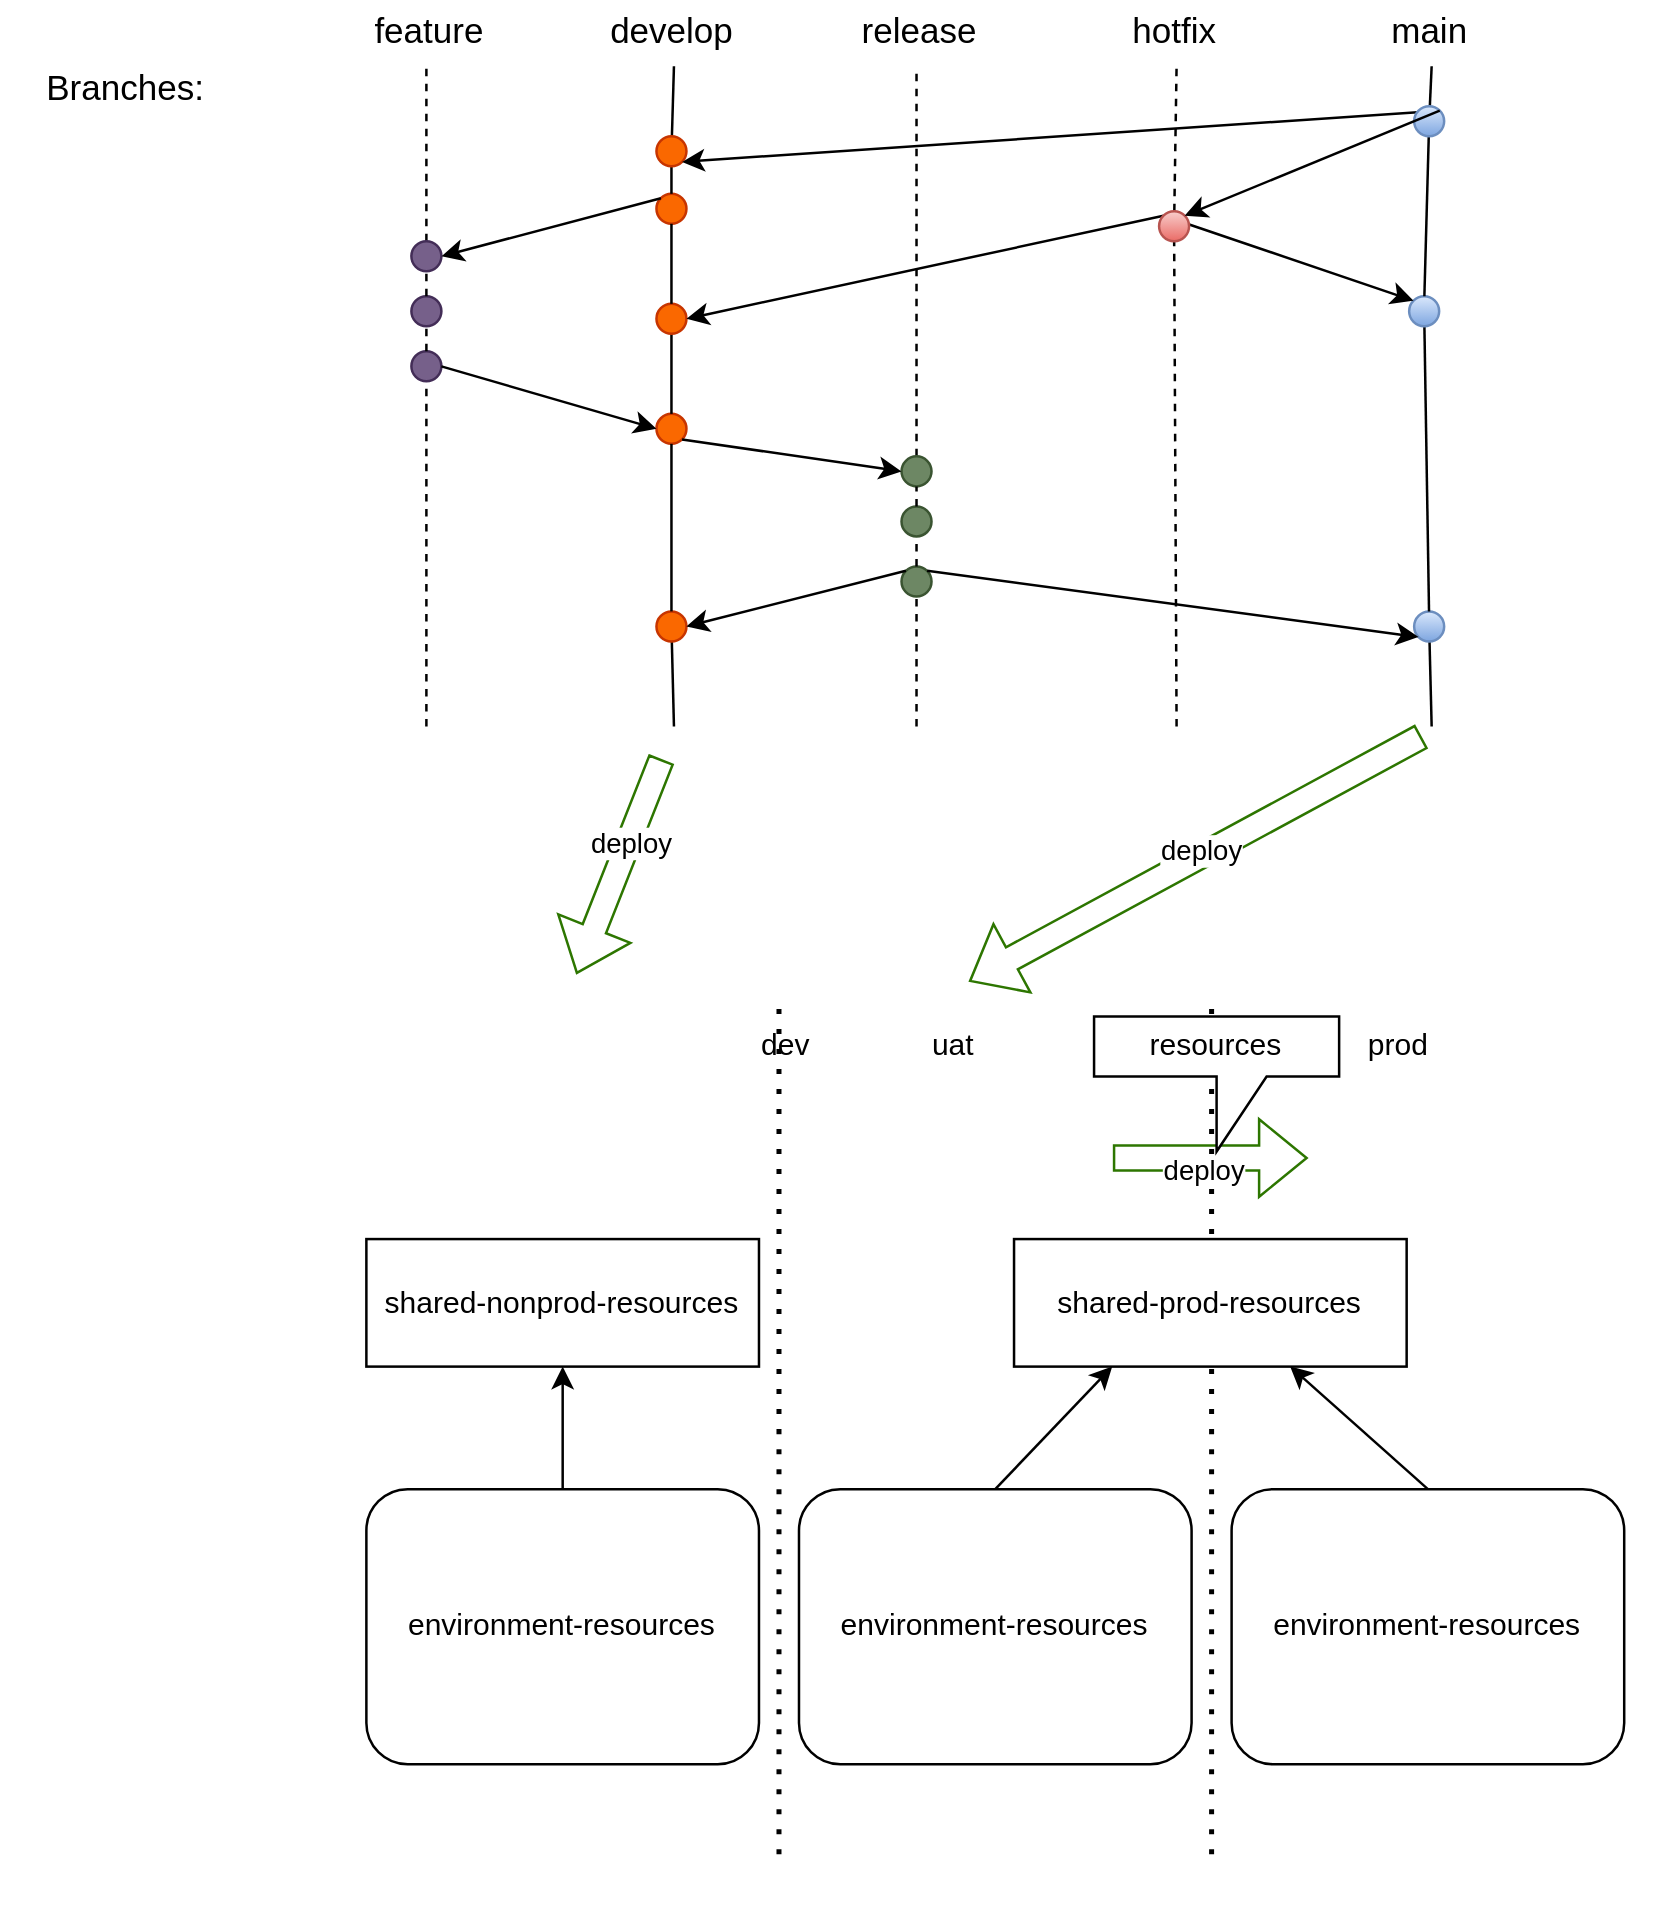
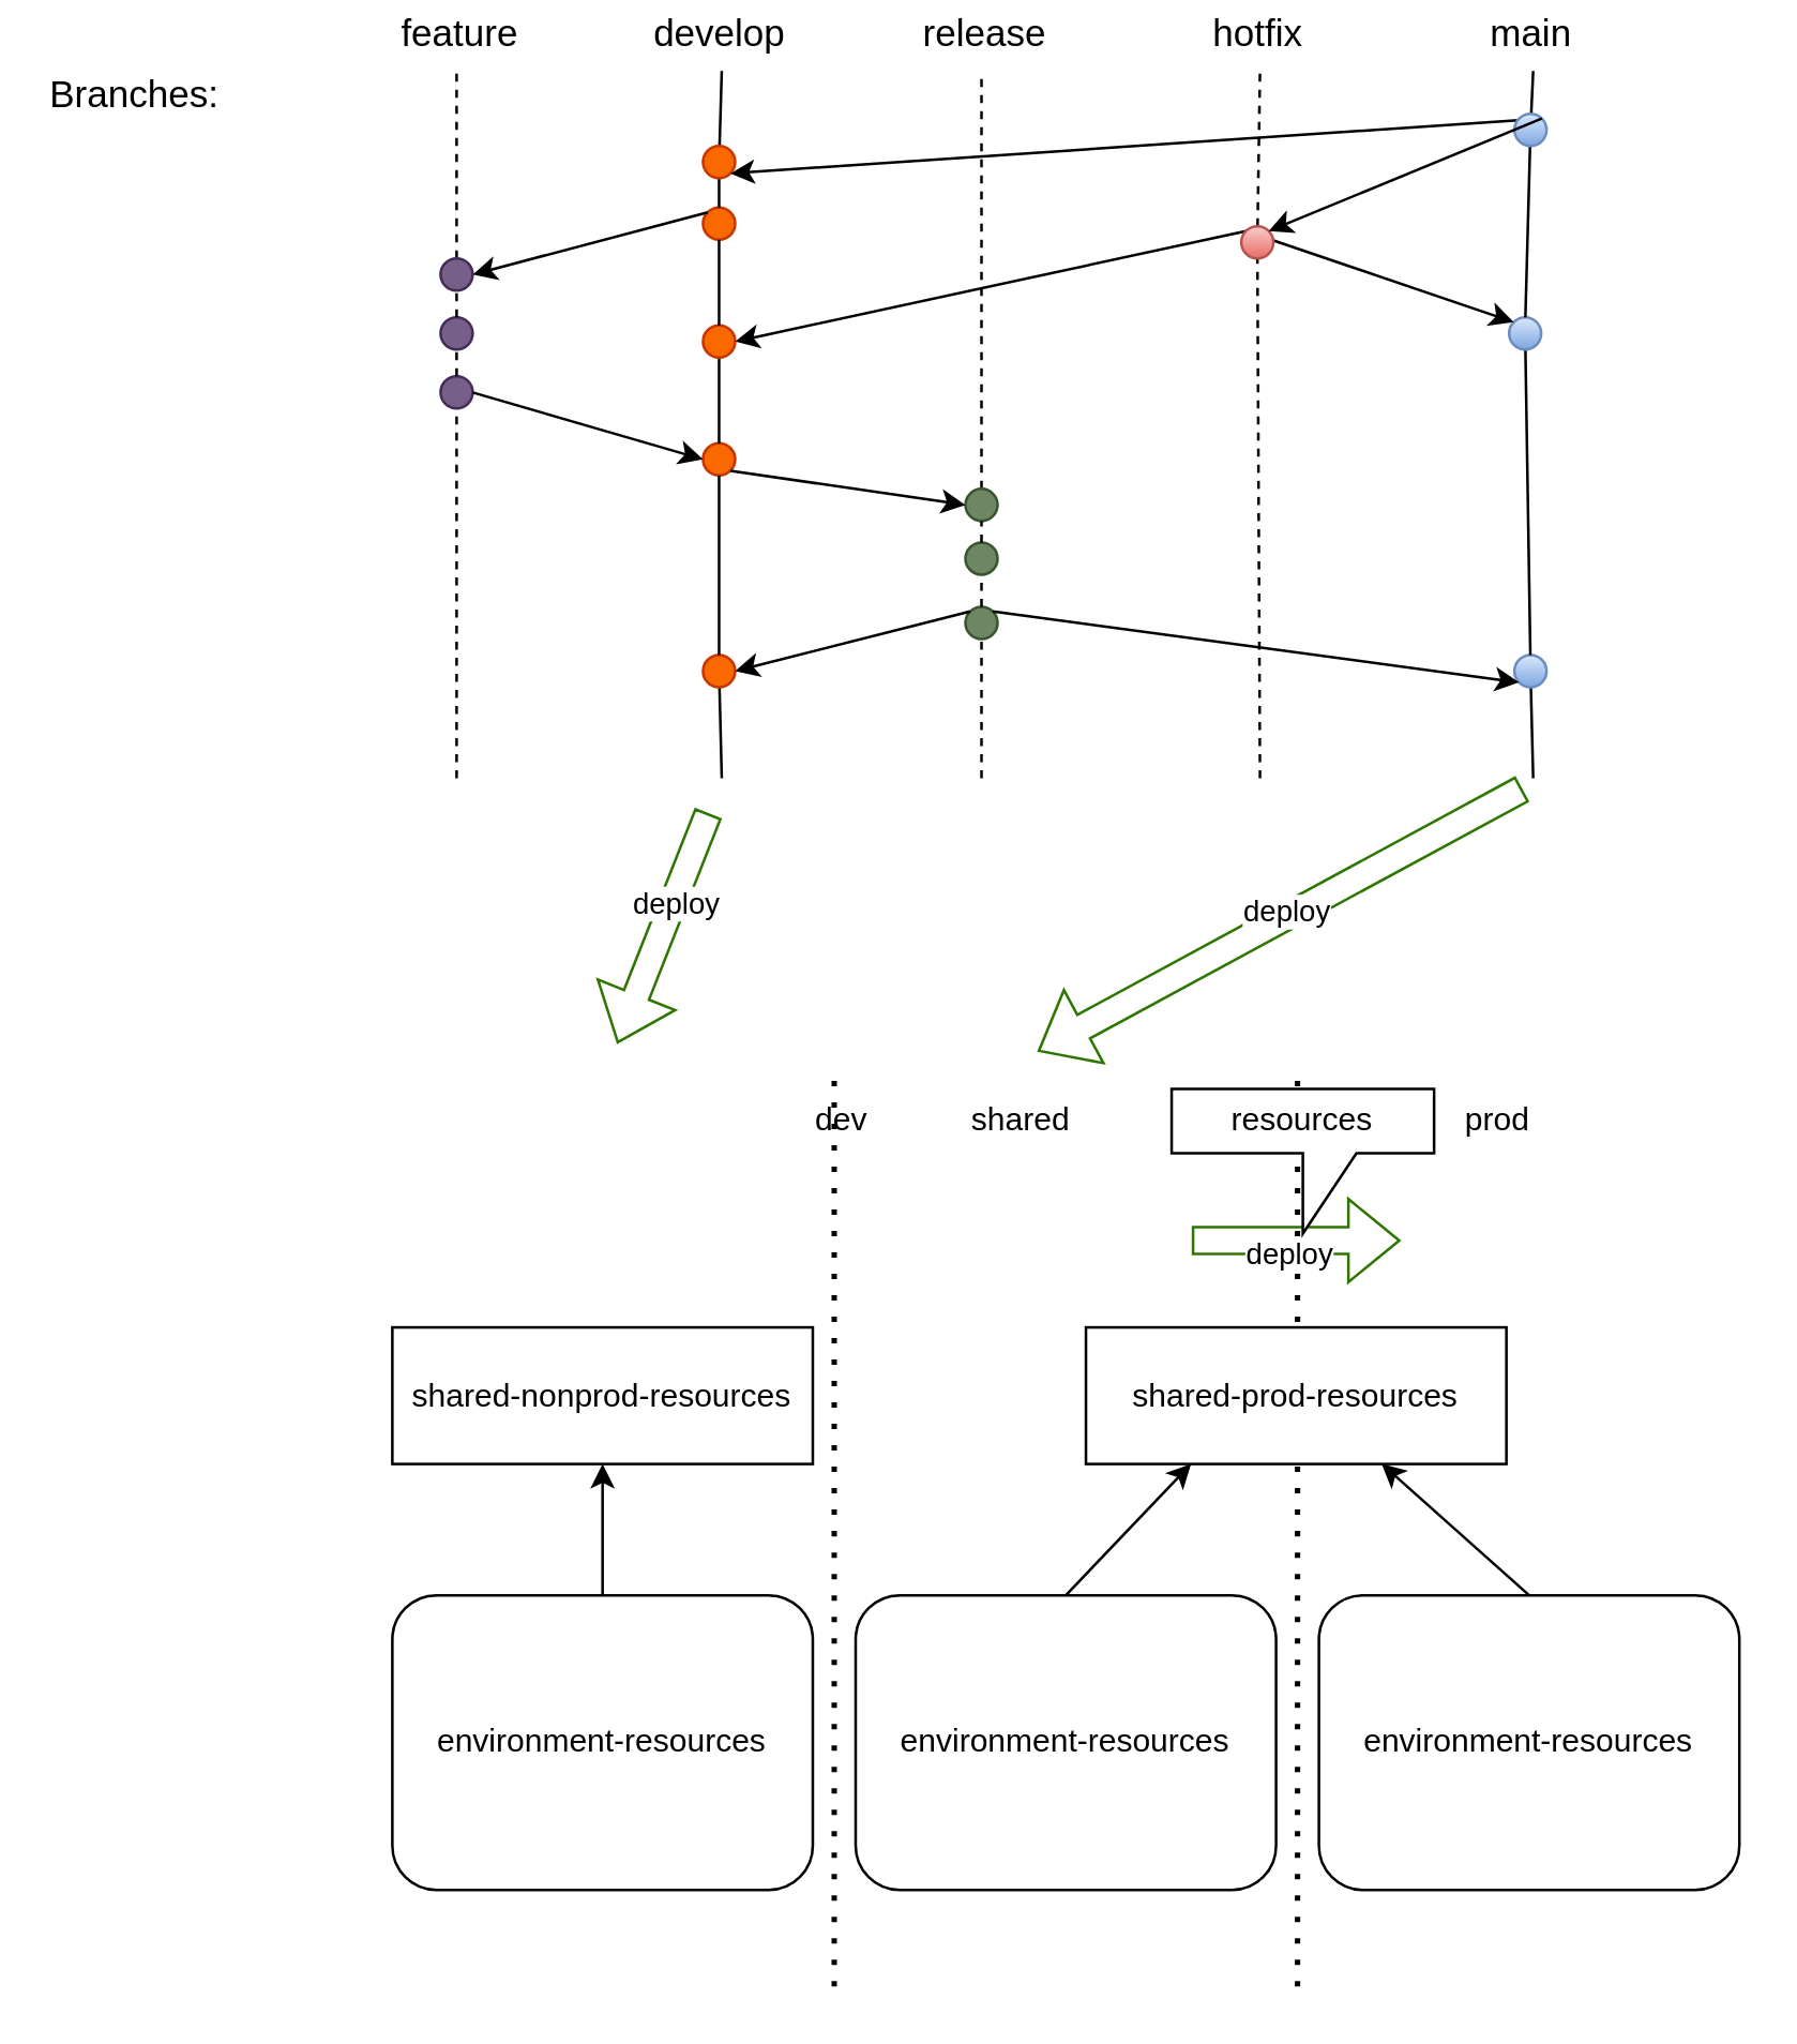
- <mxCell id="4" value="uat" style="text;html=1;strokeColor=none;fillColor=none;align=center;verticalAlign=middle;whiteSpace=wrap;rounded=0;" vertex="1" parent="1"><mxGeometry x="351" y="403" width="60" height="30" as="geometry" /></mxCell>
+ <mxCell id="4" value="shared" style="text;html=1;strokeColor=none;fillColor=none;align=center;verticalAlign=middle;whiteSpace=wrap;rounded=0;" vertex="1" parent="1"><mxGeometry x="351" y="403" width="60" height="30" as="geometry" /></mxCell>
